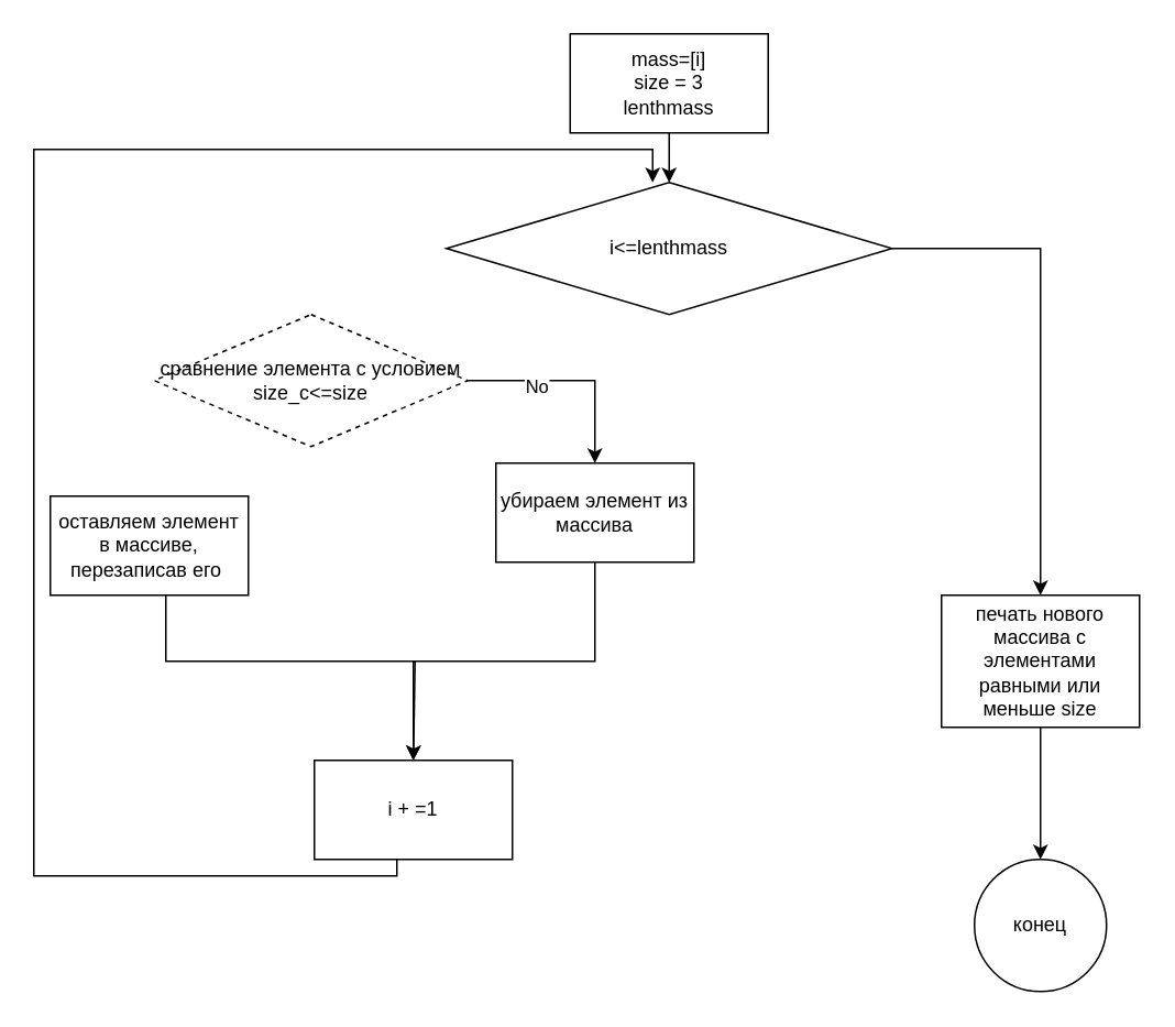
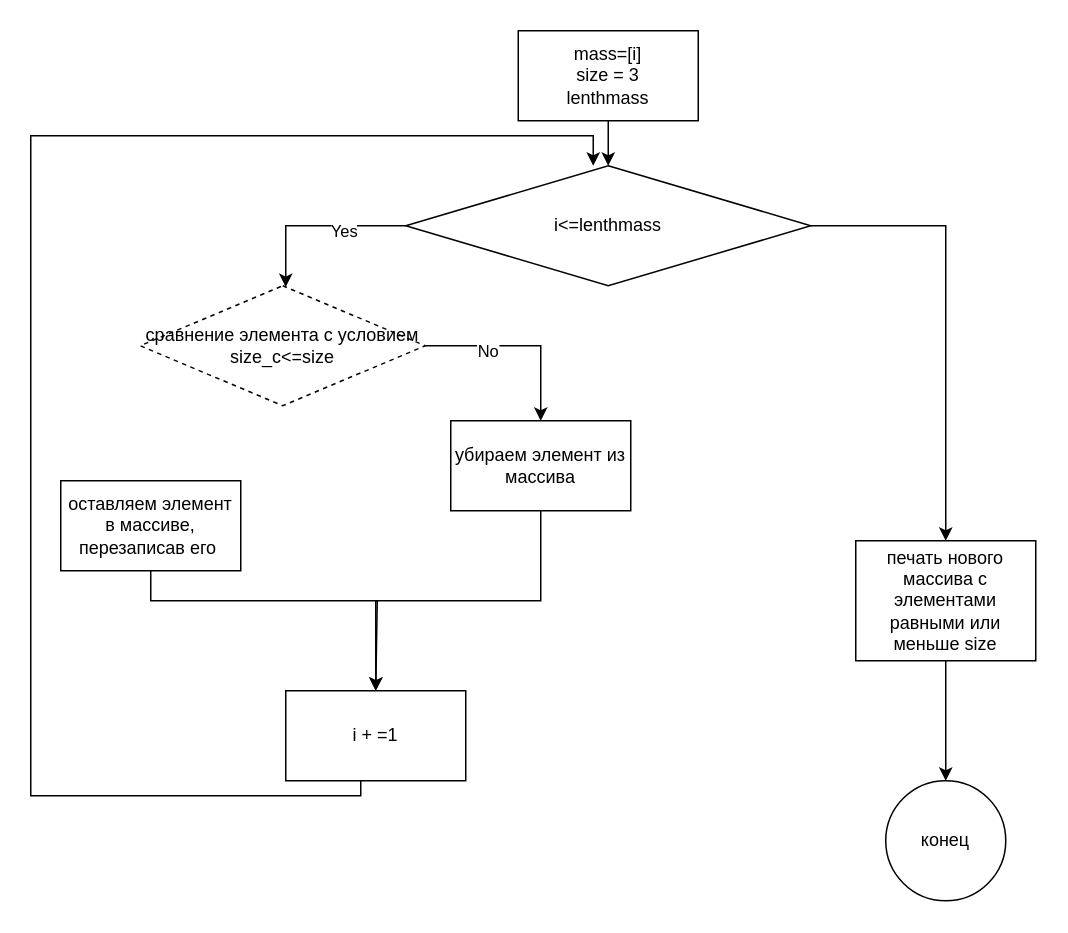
+ <mxCell id="4" value="" style="edgeStyle=orthogonalEdgeStyle;rounded=0;orthogonalLoop=1;jettySize=auto;html=1;" edge="1" parent="1" source="7" target="10"><mxGeometry relative="1" as="geometry"><Array as="points"><mxPoint x="190" y="150" /></Array></mxGeometry></mxCell>
+ <mxCell id="5" value="Yes" style="edgeLabel;html=1;align=center;verticalAlign=middle;resizable=0;points=[];" vertex="1" connectable="0" parent="4"><mxGeometry x="-0.303" y="3" relative="1" as="geometry"><mxPoint as="offset" /></mxGeometry></mxCell>
- <mxCell id="12" value="оставляем элемент в массиве, перезаписав его&amp;nbsp;" style="whiteSpace=wrap;html=1;" vertex="1" parent="1"><mxGeometry x="30" y="300" width="120" height="60" as="geometry" /></mxCell>
+ <mxCell id="12" value="оставляем элемент в массиве, перезаписав его&amp;nbsp;" style="whiteSpace=wrap;html=1;" vertex="1" parent="1"><mxGeometry x="40" y="320" width="120" height="60" as="geometry" /></mxCell>
